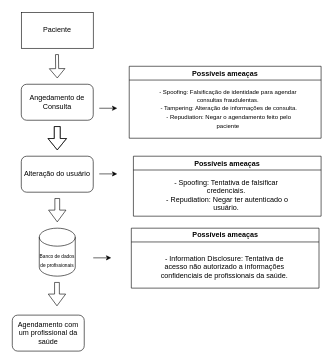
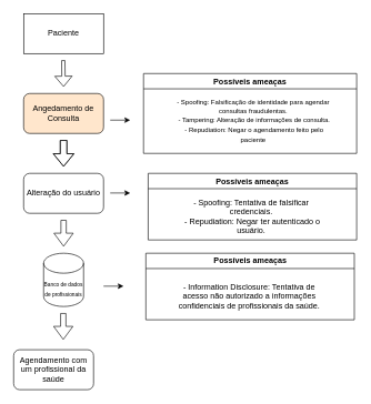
- <mxCell id="4" value="Angedamento de Consulta" style="rounded=1;whiteSpace=wrap;html=1;" vertex="1" parent="1"><mxGeometry x="35" y="140" width="120" height="60" as="geometry" /></mxCell>
+ <mxCell id="4" value="Angedamento de Consulta" style="rounded=1;whiteSpace=wrap;html=1;fillColor=#ffe6cc;" vertex="1" parent="1"><mxGeometry x="35" y="140" width="120" height="60" as="geometry" /></mxCell>
